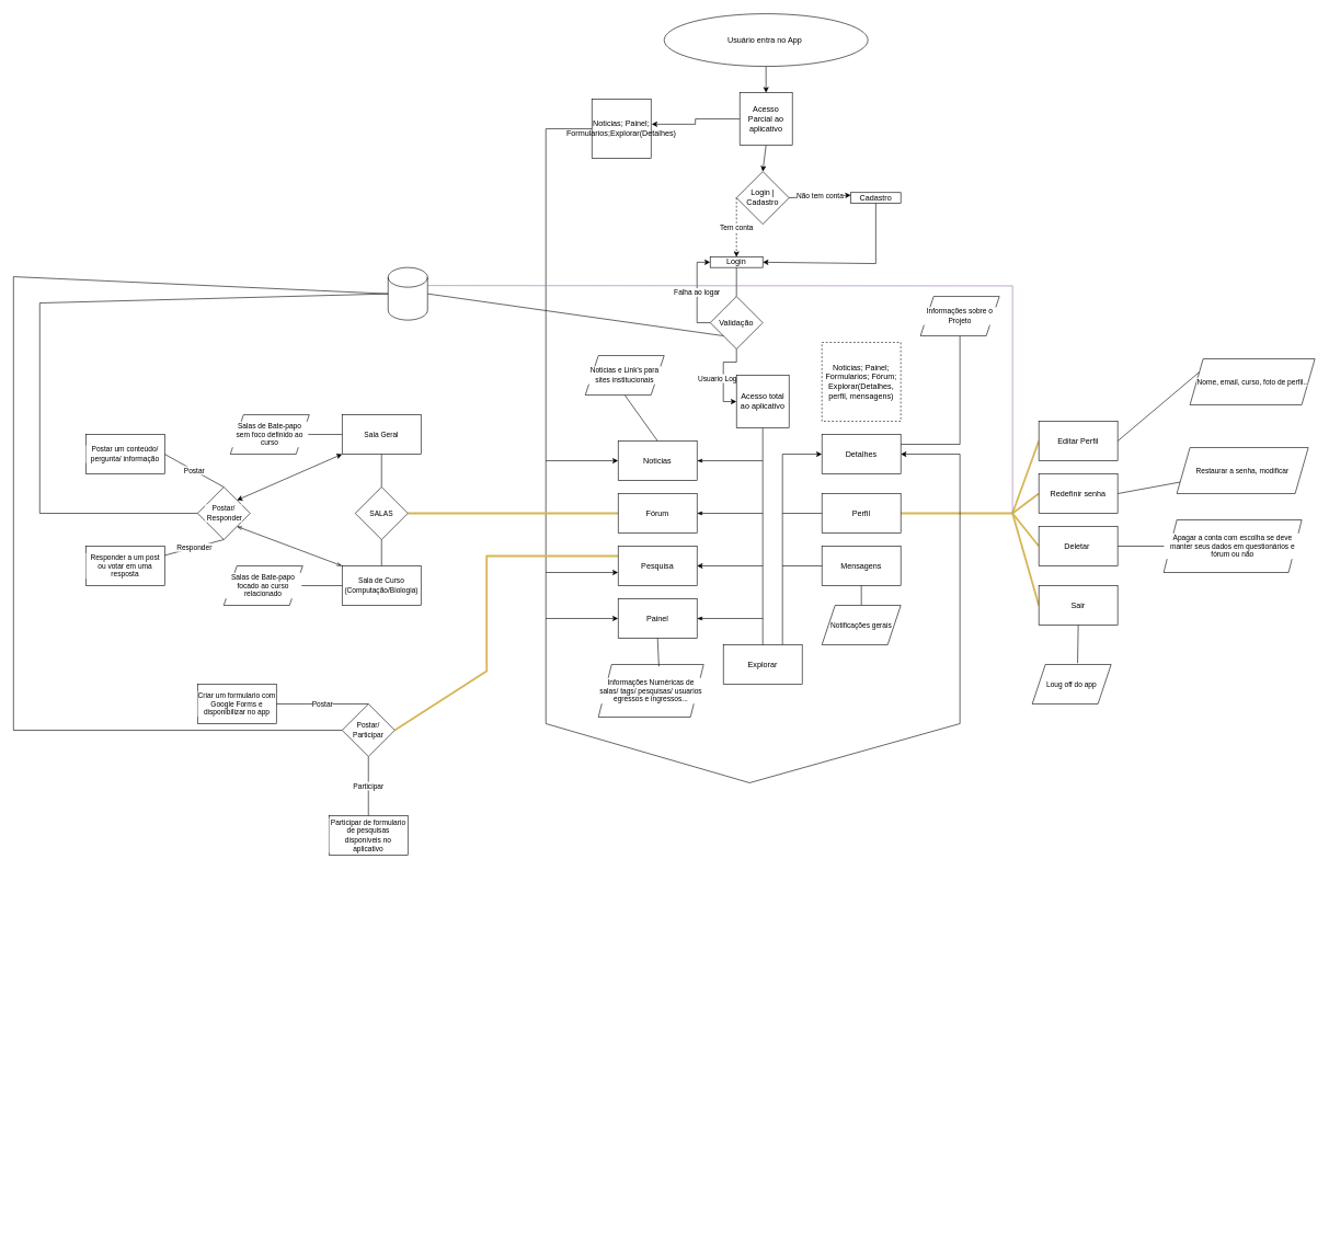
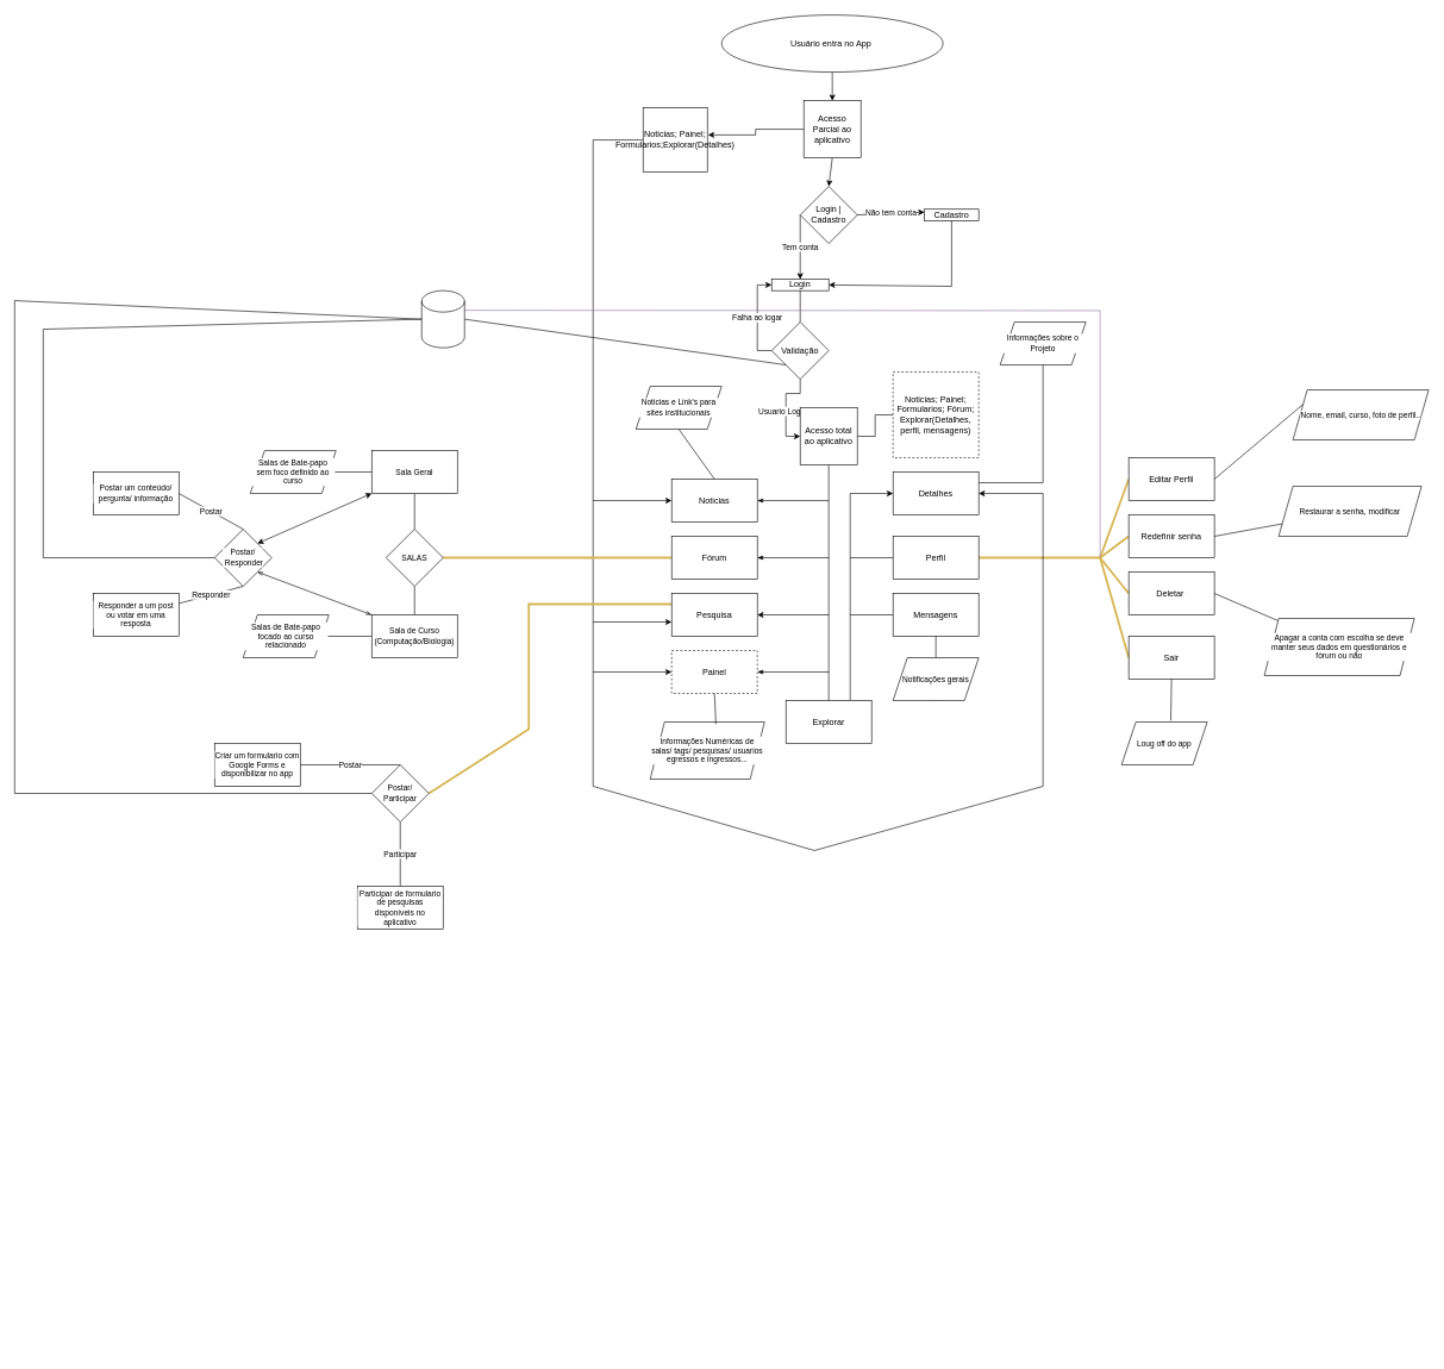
- <mxCell id="7" value="Tem conta" style="endArrow=classic;html=1;rounded=0;exitX=0;exitY=0.5;exitDx=0;exitDy=0;dashed=1;" edge="1" parent="1" source="6" target="9"><mxGeometry width="50" height="50" relative="1" as="geometry"><mxPoint x="1120" y="340" as="sourcePoint" /><mxPoint x="980" y="380" as="targetPoint" /></mxGeometry></mxCell>
+ <mxCell id="7" value="Tem conta" style="endArrow=classic;html=1;rounded=0;exitX=0;exitY=0.5;exitDx=0;exitDy=0;" edge="1" parent="1" source="6" target="9"><mxGeometry width="50" height="50" relative="1" as="geometry"><mxPoint x="1120" y="340" as="sourcePoint" /><mxPoint x="980" y="380" as="targetPoint" /></mxGeometry></mxCell>
+ <mxCell id="15" style="edgeStyle=orthogonalEdgeStyle;rounded=0;orthogonalLoop=1;jettySize=auto;html=1;entryX=0;entryY=0.5;entryDx=0;entryDy=0;endArrow=none;startFill=0;" edge="1" parent="1" source="17" target="23"><mxGeometry relative="1" as="geometry" /></mxCell>
- <mxCell id="90" value="Apagar a conta com escolha se deve manter seus dados em questionários e fórum ou não" style="shape=parallelogram;perimeter=parallelogramPerimeter;whiteSpace=wrap;html=1;fixedSize=1;fontFamily=Helvetica;fontSize=11;fontColor=default;labelBackgroundColor=default;" vertex="1" parent="1"><mxGeometry x="1770" y="790" width="210" height="80" as="geometry" /></mxCell>
+ <mxCell id="90" value="Apagar a conta com escolha se deve manter seus dados em questionários e fórum ou não" style="shape=parallelogram;perimeter=parallelogramPerimeter;whiteSpace=wrap;html=1;fixedSize=1;fontFamily=Helvetica;fontSize=11;fontColor=default;labelBackgroundColor=default;" vertex="1" parent="1"><mxGeometry x="1770" y="865" width="210" height="80" as="geometry" /></mxCell>
- <mxCell id="31" value="Painel" style="rounded=0;whiteSpace=wrap;html=1;" vertex="1" parent="1"><mxGeometry x="940" y="910" width="120" height="60" as="geometry" /></mxCell>
+ <mxCell id="31" value="Painel" style="rounded=0;whiteSpace=wrap;html=1;dashed=1;" vertex="1" parent="1"><mxGeometry x="940" y="910" width="120" height="60" as="geometry" /></mxCell>
